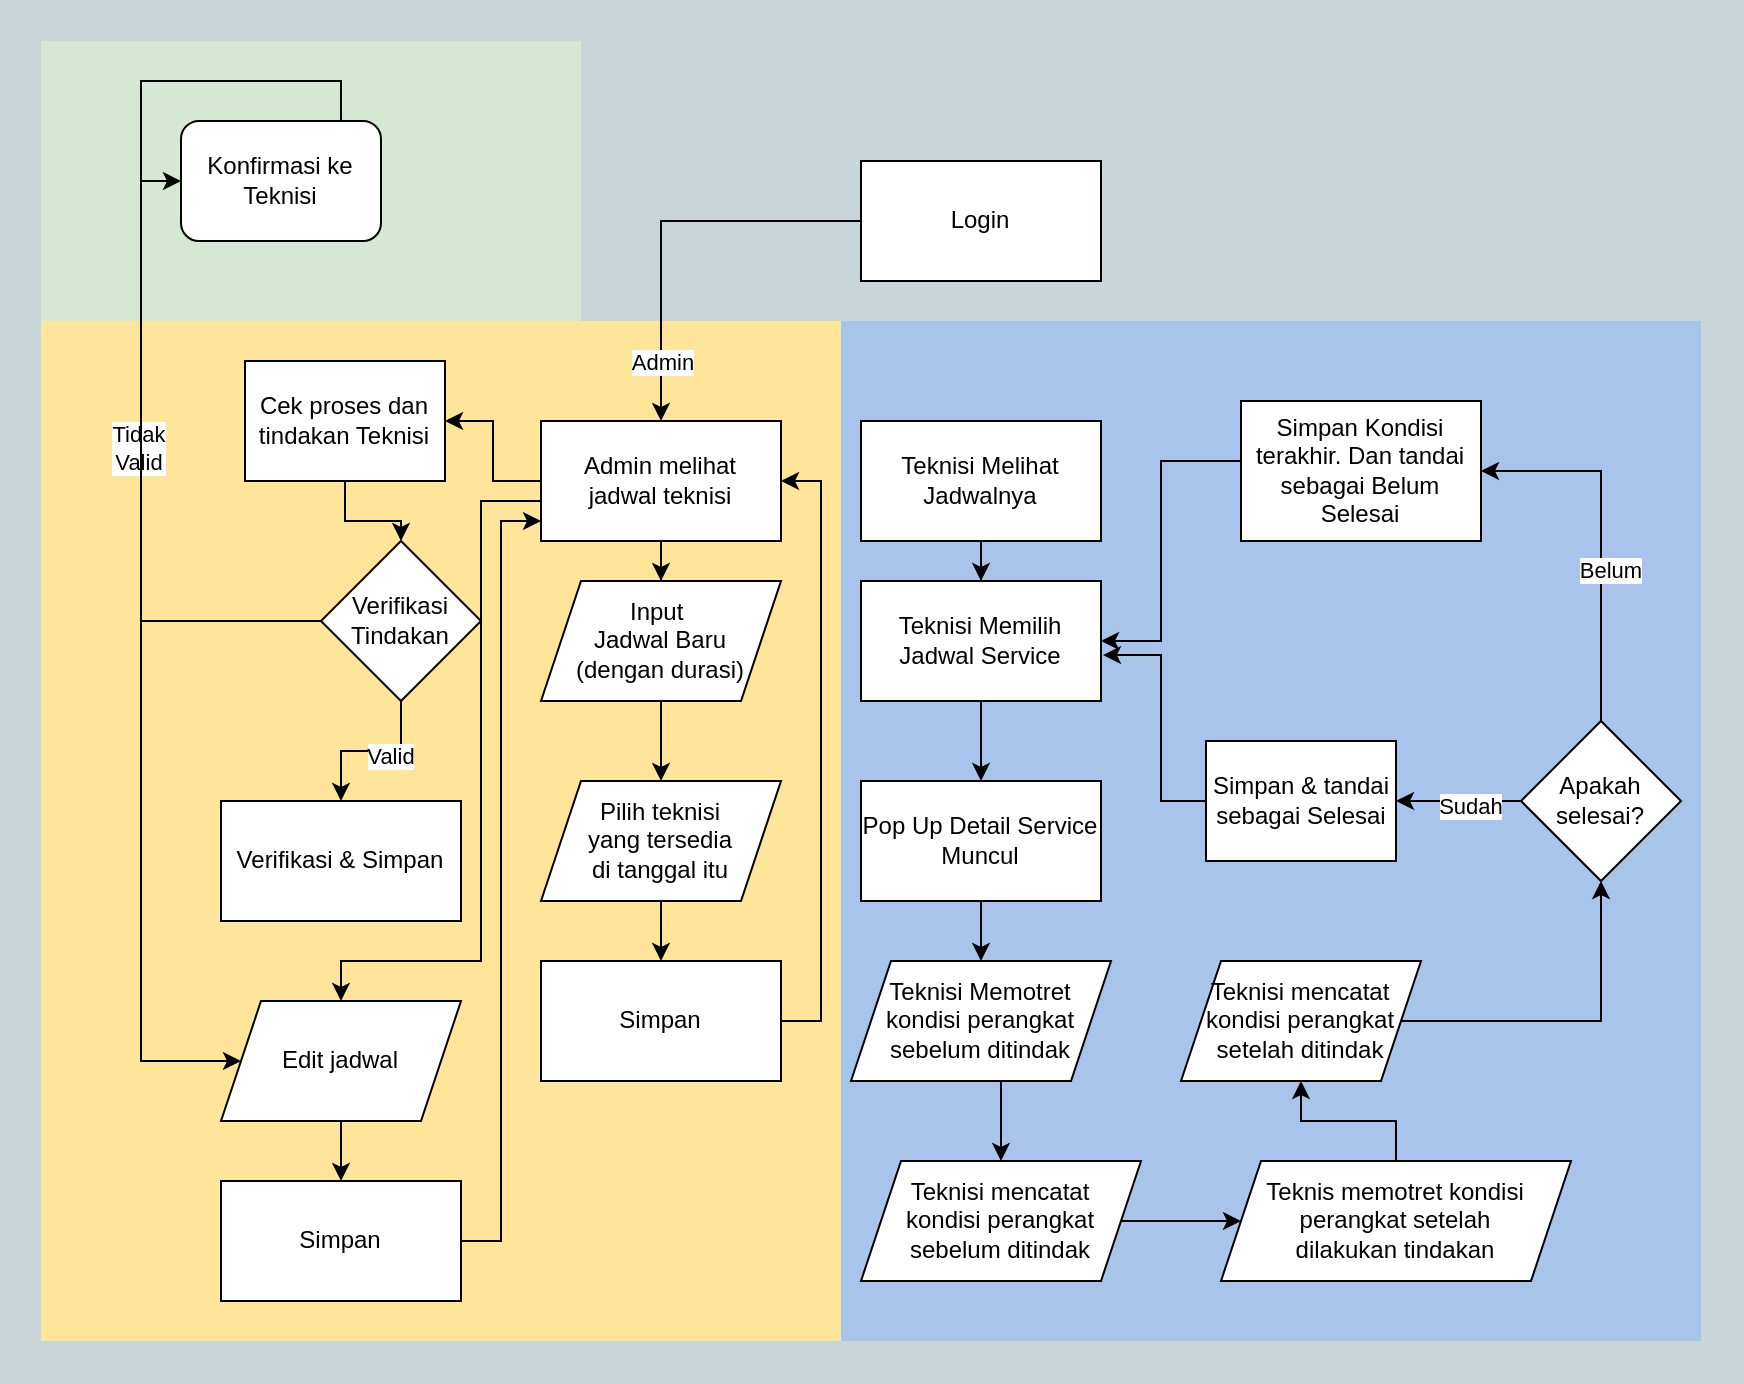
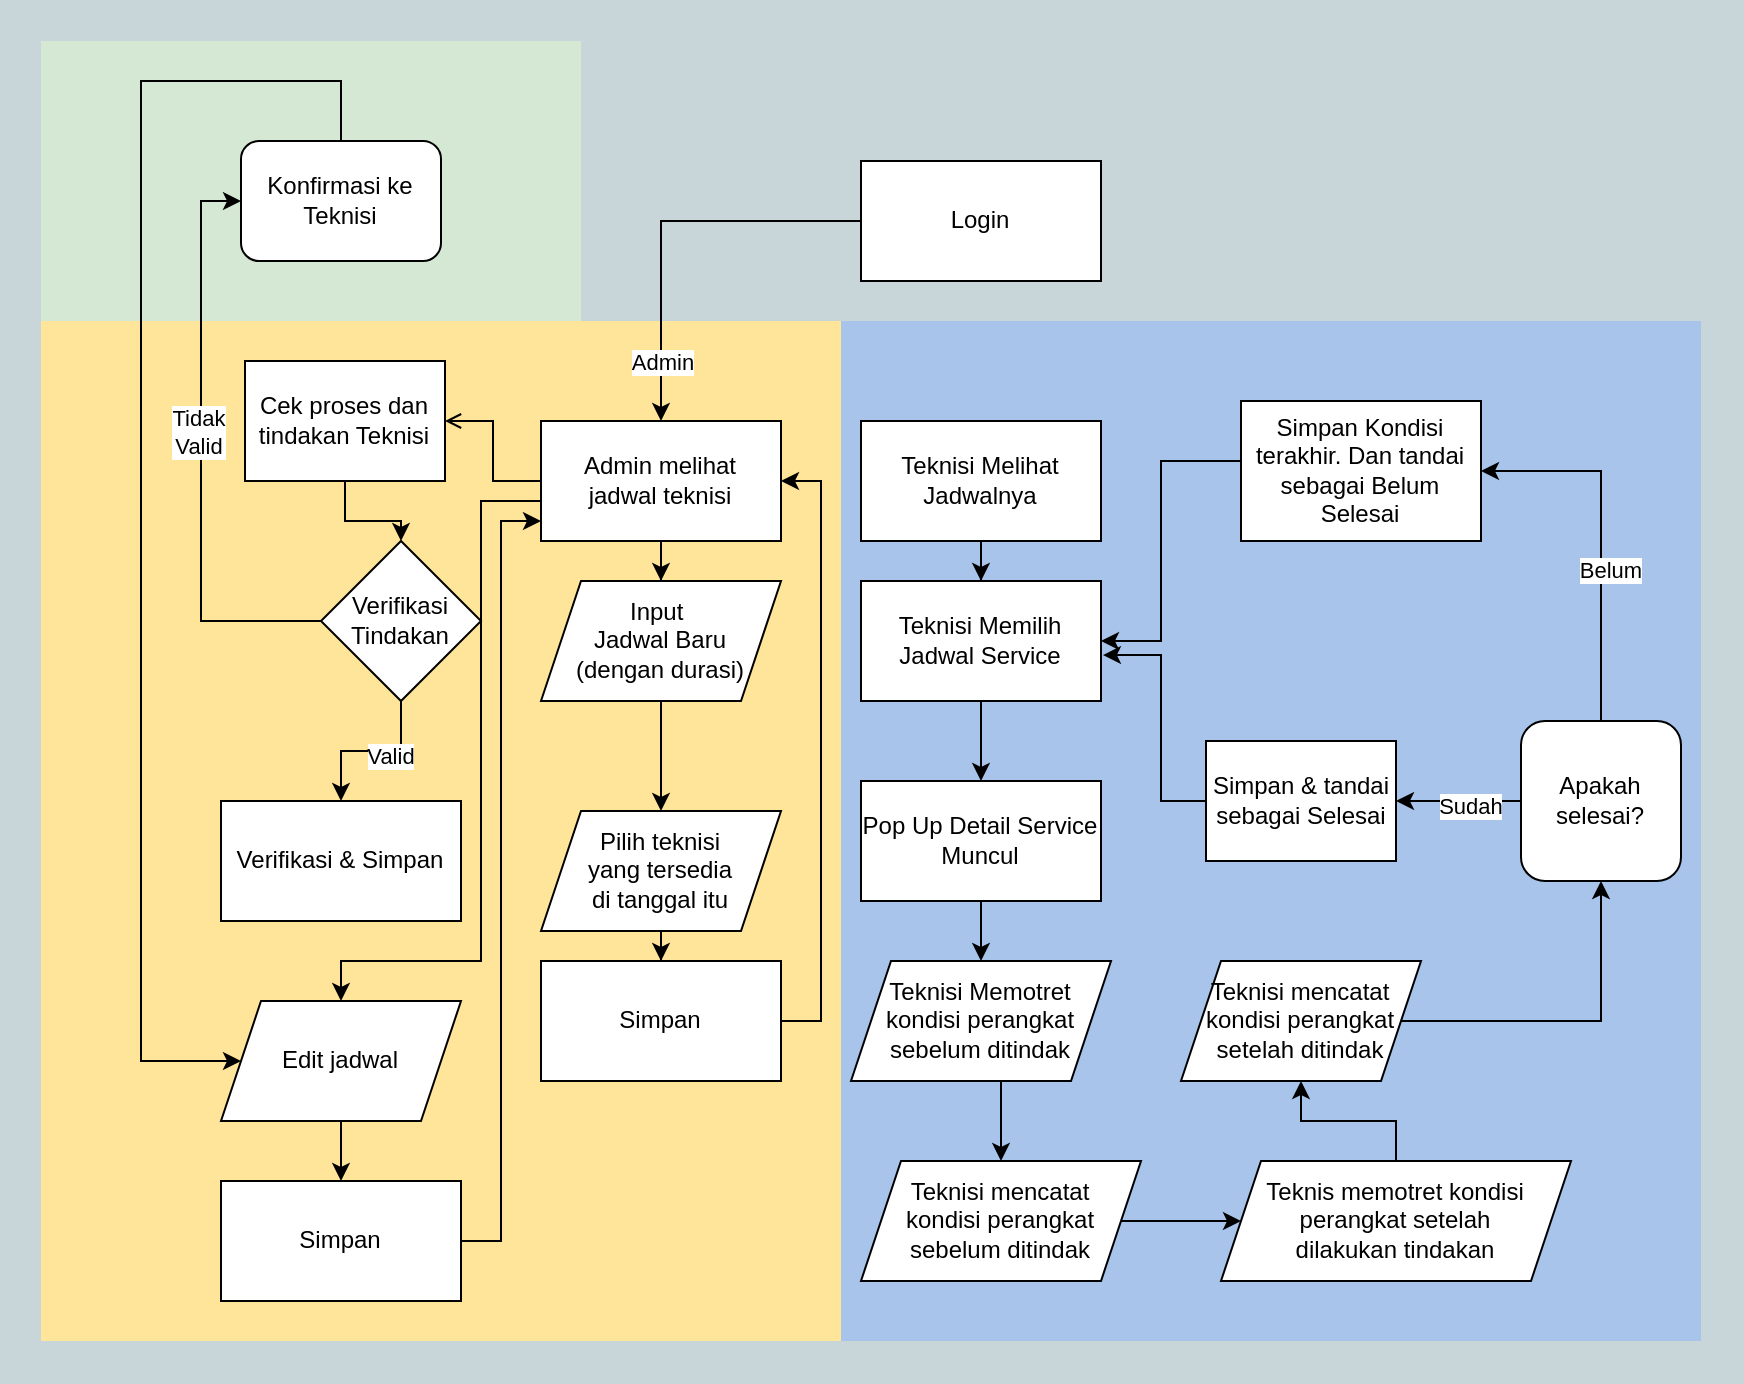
- <mxCell id="54" value="Konfirmasi ke&lt;div&gt;Teknisi&lt;/div&gt;" style="rounded=1;whiteSpace=wrap;html=1;" vertex="1" parent="1"><mxGeometry x="90" y="60" width="100" height="60" as="geometry" /></mxCell>
+ <mxCell id="54" value="Konfirmasi ke&lt;div&gt;Teknisi&lt;/div&gt;" style="rounded=1;whiteSpace=wrap;html=1;" vertex="1" parent="1"><mxGeometry x="120" y="70" width="100" height="60" as="geometry" /></mxCell>
- <mxCell id="31" value="" style="edgeStyle=orthogonalEdgeStyle;rounded=0;orthogonalLoop=1;jettySize=auto;html=1;" edge="1" parent="1" source="32" target="46"><mxGeometry relative="1" as="geometry" /></mxCell>
+ <mxCell id="31" value="" style="edgeStyle=orthogonalEdgeStyle;rounded=0;orthogonalLoop=1;jettySize=auto;html=1;endArrow=open;" edge="1" parent="1" source="32" target="46"><mxGeometry relative="1" as="geometry" /></mxCell>
- <mxCell id="19" value="Apakah selesai?" style="rhombus;whiteSpace=wrap;html=1;rounded=0;" parent="1" vertex="1"><mxGeometry x="760" y="360" width="80" height="80" as="geometry" /></mxCell>
+ <mxCell id="19" value="Apakah selesai?" style="whiteSpace=wrap;html=1;rounded=1;" parent="1" vertex="1"><mxGeometry x="760" y="360" width="80" height="80" as="geometry" /></mxCell>
- <mxCell id="36" value="Pilih teknisi&lt;div&gt;yang tersedia&lt;/div&gt;&lt;div&gt;di tanggal itu&lt;/div&gt;" style="shape=parallelogram;perimeter=parallelogramPerimeter;whiteSpace=wrap;html=1;fixedSize=1;rounded=0;" vertex="1" parent="1"><mxGeometry x="270" y="390" width="120" height="60" as="geometry" /></mxCell>
+ <mxCell id="36" value="Pilih teknisi&lt;div&gt;yang tersedia&lt;/div&gt;&lt;div&gt;di tanggal itu&lt;/div&gt;" style="shape=parallelogram;perimeter=parallelogramPerimeter;whiteSpace=wrap;html=1;fixedSize=1;rounded=0;" vertex="1" parent="1"><mxGeometry x="270" y="405" width="120" height="60" as="geometry" /></mxCell>
